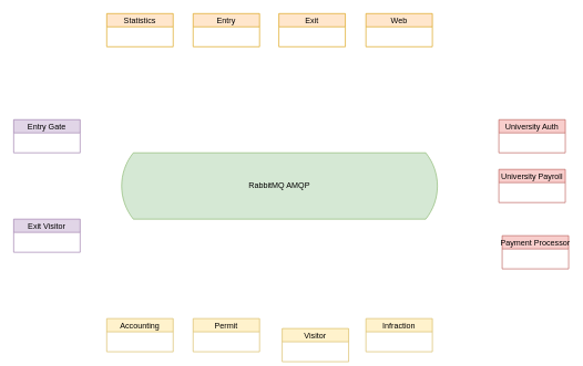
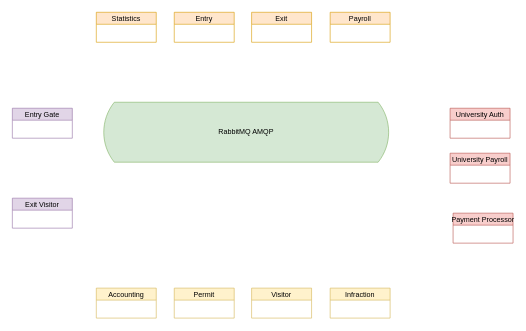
- <mxCell id="9" value="Web" style="swimlane;fontStyle=0;childLayout=stackLayout;horizontal=1;startSize=20;fillColor=#ffe6cc;horizontalStack=0;resizeParent=1;resizeParentMax=0;resizeLast=0;collapsible=0;marginBottom=0;swimlaneFillColor=#ffffff;strokeColor=#d79b00;" vertex="1" parent="1"><mxGeometry x="550" y="20" width="100" height="50" as="geometry" /></mxCell>
+ <mxCell id="9" value="Payroll" style="swimlane;fontStyle=0;childLayout=stackLayout;horizontal=1;startSize=20;fillColor=#ffe6cc;horizontalStack=0;resizeParent=1;resizeParentMax=0;resizeLast=0;collapsible=0;marginBottom=0;swimlaneFillColor=#ffffff;strokeColor=#d79b00;" vertex="1" parent="1"><mxGeometry x="550" y="20" width="100" height="50" as="geometry" /></mxCell>
- <mxCell id="15" value="RabbitMQ AMQP" style="html=1;dashed=0;whiteSpace=wrap;shape=mxgraph.dfd.loop;fillColor=#d5e8d4;strokeColor=#82b366;" vertex="1" parent="1"><mxGeometry x="180" y="230" width="480" height="100" as="geometry" /></mxCell>
+ <mxCell id="15" value="RabbitMQ AMQP" style="html=1;dashed=0;whiteSpace=wrap;shape=mxgraph.dfd.loop;fillColor=#d5e8d4;strokeColor=#82b366;" vertex="1" parent="1"><mxGeometry x="170" y="170" width="480" height="100" as="geometry" /></mxCell>
- <mxCell id="7" value="Visitor" style="swimlane;fontStyle=0;childLayout=stackLayout;horizontal=1;startSize=20;fillColor=#fff2cc;horizontalStack=0;resizeParent=1;resizeParentMax=0;resizeLast=0;collapsible=0;marginBottom=0;swimlaneFillColor=#ffffff;strokeColor=#d6b656;" vertex="1" parent="1"><mxGeometry x="424" y="495" width="100" height="50" as="geometry" /></mxCell>
+ <mxCell id="7" value="Visitor" style="swimlane;fontStyle=0;childLayout=stackLayout;horizontal=1;startSize=20;fillColor=#fff2cc;horizontalStack=0;resizeParent=1;resizeParentMax=0;resizeLast=0;collapsible=0;marginBottom=0;swimlaneFillColor=#ffffff;strokeColor=#d6b656;" vertex="1" parent="1"><mxGeometry x="419" y="480" width="100" height="50" as="geometry" /></mxCell>
